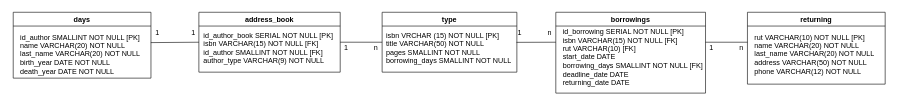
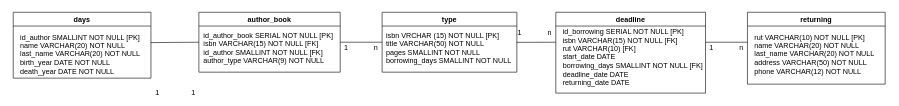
- <mxCell id="10" value="address_book" style="swimlane;fillColor=none;" parent="1" vertex="1"><mxGeometry x="330" y="20" width="236" height="100" as="geometry" /></mxCell>
+ <mxCell id="10" value="author_book" style="swimlane;fillColor=none;" parent="1" vertex="1"><mxGeometry x="330" y="20" width="236" height="100" as="geometry" /></mxCell>
- <mxCell id="6" value="borrowings" style="swimlane;fillColor=none;align=center;" parent="1" vertex="1"><mxGeometry x="926" y="20" width="250" height="135" as="geometry" /></mxCell>
+ <mxCell id="6" value="deadline" style="swimlane;fillColor=none;align=center;" parent="1" vertex="1"><mxGeometry x="926" y="20" width="250" height="135" as="geometry" /></mxCell>
- <mxCell id="16" value="1&amp;nbsp; &amp;nbsp; &amp;nbsp; &amp;nbsp; &amp;nbsp; &amp;nbsp; &amp;nbsp; &amp;nbsp; 1" style="text;html=1;strokeColor=none;fillColor=none;align=center;verticalAlign=middle;whiteSpace=wrap;rounded=0;" parent="1" vertex="1"><mxGeometry x="256" y="40" width="70" height="30" as="geometry" /></mxCell>
+ <mxCell id="16" value="1&amp;nbsp; &amp;nbsp; &amp;nbsp; &amp;nbsp; &amp;nbsp; &amp;nbsp; &amp;nbsp; &amp;nbsp; 1" style="text;html=1;strokeColor=none;fillColor=none;align=center;verticalAlign=middle;whiteSpace=wrap;rounded=0;" parent="1" vertex="1"><mxGeometry x="256" y="140" width="70" height="30" as="geometry" /></mxCell>
